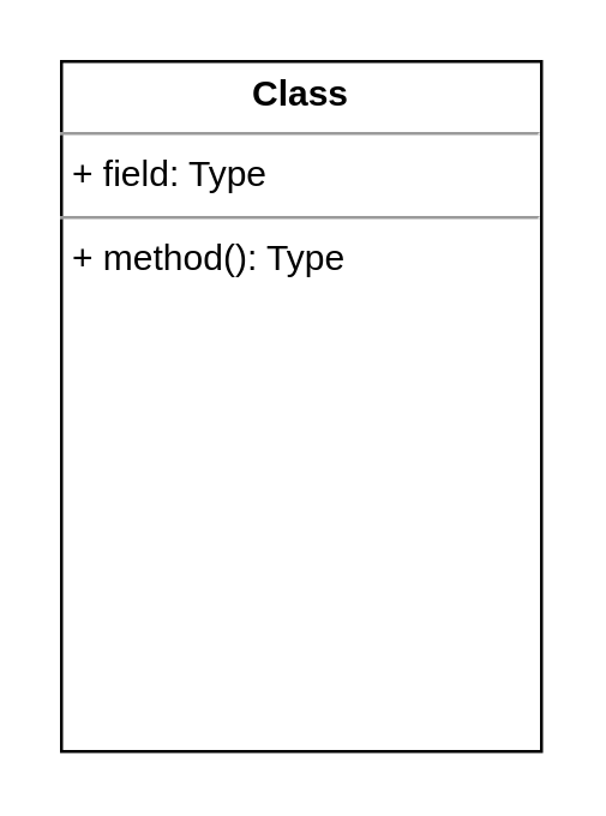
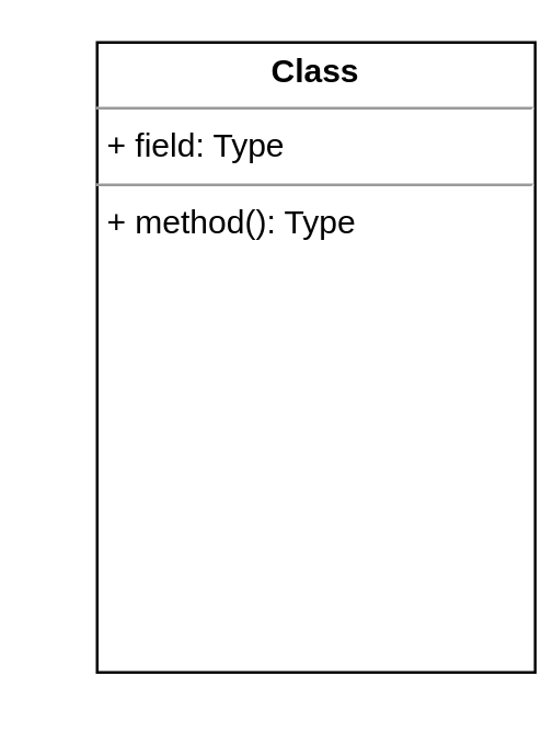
- <mxCell id="2" value="&lt;p style=&quot;margin:0px;margin-top:4px;text-align:center;&quot;&gt;&lt;b&gt;Class&lt;/b&gt;&lt;/p&gt;&lt;hr size=&quot;1&quot;/&gt;&lt;p style=&quot;margin:0px;margin-left:4px;&quot;&gt;+ field: Type&lt;/p&gt;&lt;hr size=&quot;1&quot;/&gt;&lt;p style=&quot;margin:0px;margin-left:4px;&quot;&gt;+ method(): Type&lt;/p&gt;" style="verticalAlign=top;align=left;overflow=fill;fontSize=12;fontFamily=Helvetica;html=1;" parent="1" vertex="1"><mxGeometry x="20" y="20" width="160" height="230" as="geometry" /></mxCell>
+ <mxCell id="2" value="&lt;p style=&quot;margin:0px;margin-top:4px;text-align:center;&quot;&gt;&lt;b&gt;Class&lt;/b&gt;&lt;/p&gt;&lt;hr size=&quot;1&quot;/&gt;&lt;p style=&quot;margin:0px;margin-left:4px;&quot;&gt;+ field: Type&lt;/p&gt;&lt;hr size=&quot;1&quot;/&gt;&lt;p style=&quot;margin:0px;margin-left:4px;&quot;&gt;+ method(): Type&lt;/p&gt;" style="verticalAlign=top;align=left;overflow=fill;fontSize=12;fontFamily=Helvetica;html=1;" parent="1" vertex="1"><mxGeometry x="35" y="15" width="160" height="230" as="geometry" /></mxCell>
